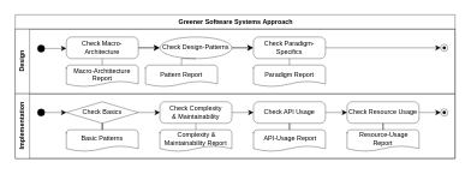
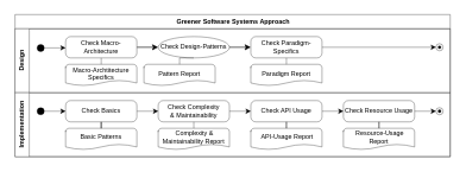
- <mxCell id="11" value="Macro-Archtitecture Report" style="strokeWidth=0.5;html=1;shape=mxgraph.flowchart.document2;whiteSpace=wrap;size=0.25;fontSize=9;verticalAlign=middle;spacing=2;spacingTop=-4;" parent="3" vertex="1"><mxGeometry x="71" y="50" width="100" height="30" as="geometry" /></mxCell>
+ <mxCell id="11" value="Macro-Archtitecture Specifics" style="strokeWidth=0.5;html=1;shape=mxgraph.flowchart.document2;whiteSpace=wrap;size=0.25;fontSize=9;verticalAlign=middle;spacing=2;spacingTop=-4;" parent="3" vertex="1"><mxGeometry x="71" y="50" width="100" height="30" as="geometry" /></mxCell>
- <mxCell id="25" value="Check Basics" style="rhombus;whiteSpace=wrap;html=1;absoluteArcSize=1;arcSize=14;strokeWidth=0.5;fontSize=9;" parent="20" vertex="1"><mxGeometry x="71" y="11" width="100" height="30" as="geometry" /></mxCell>
+ <mxCell id="25" value="Check Basics" style="rounded=1;whiteSpace=wrap;html=1;absoluteArcSize=1;arcSize=14;strokeWidth=0.5;fontSize=9;" parent="20" vertex="1"><mxGeometry x="71" y="11" width="100" height="30" as="geometry" /></mxCell>
